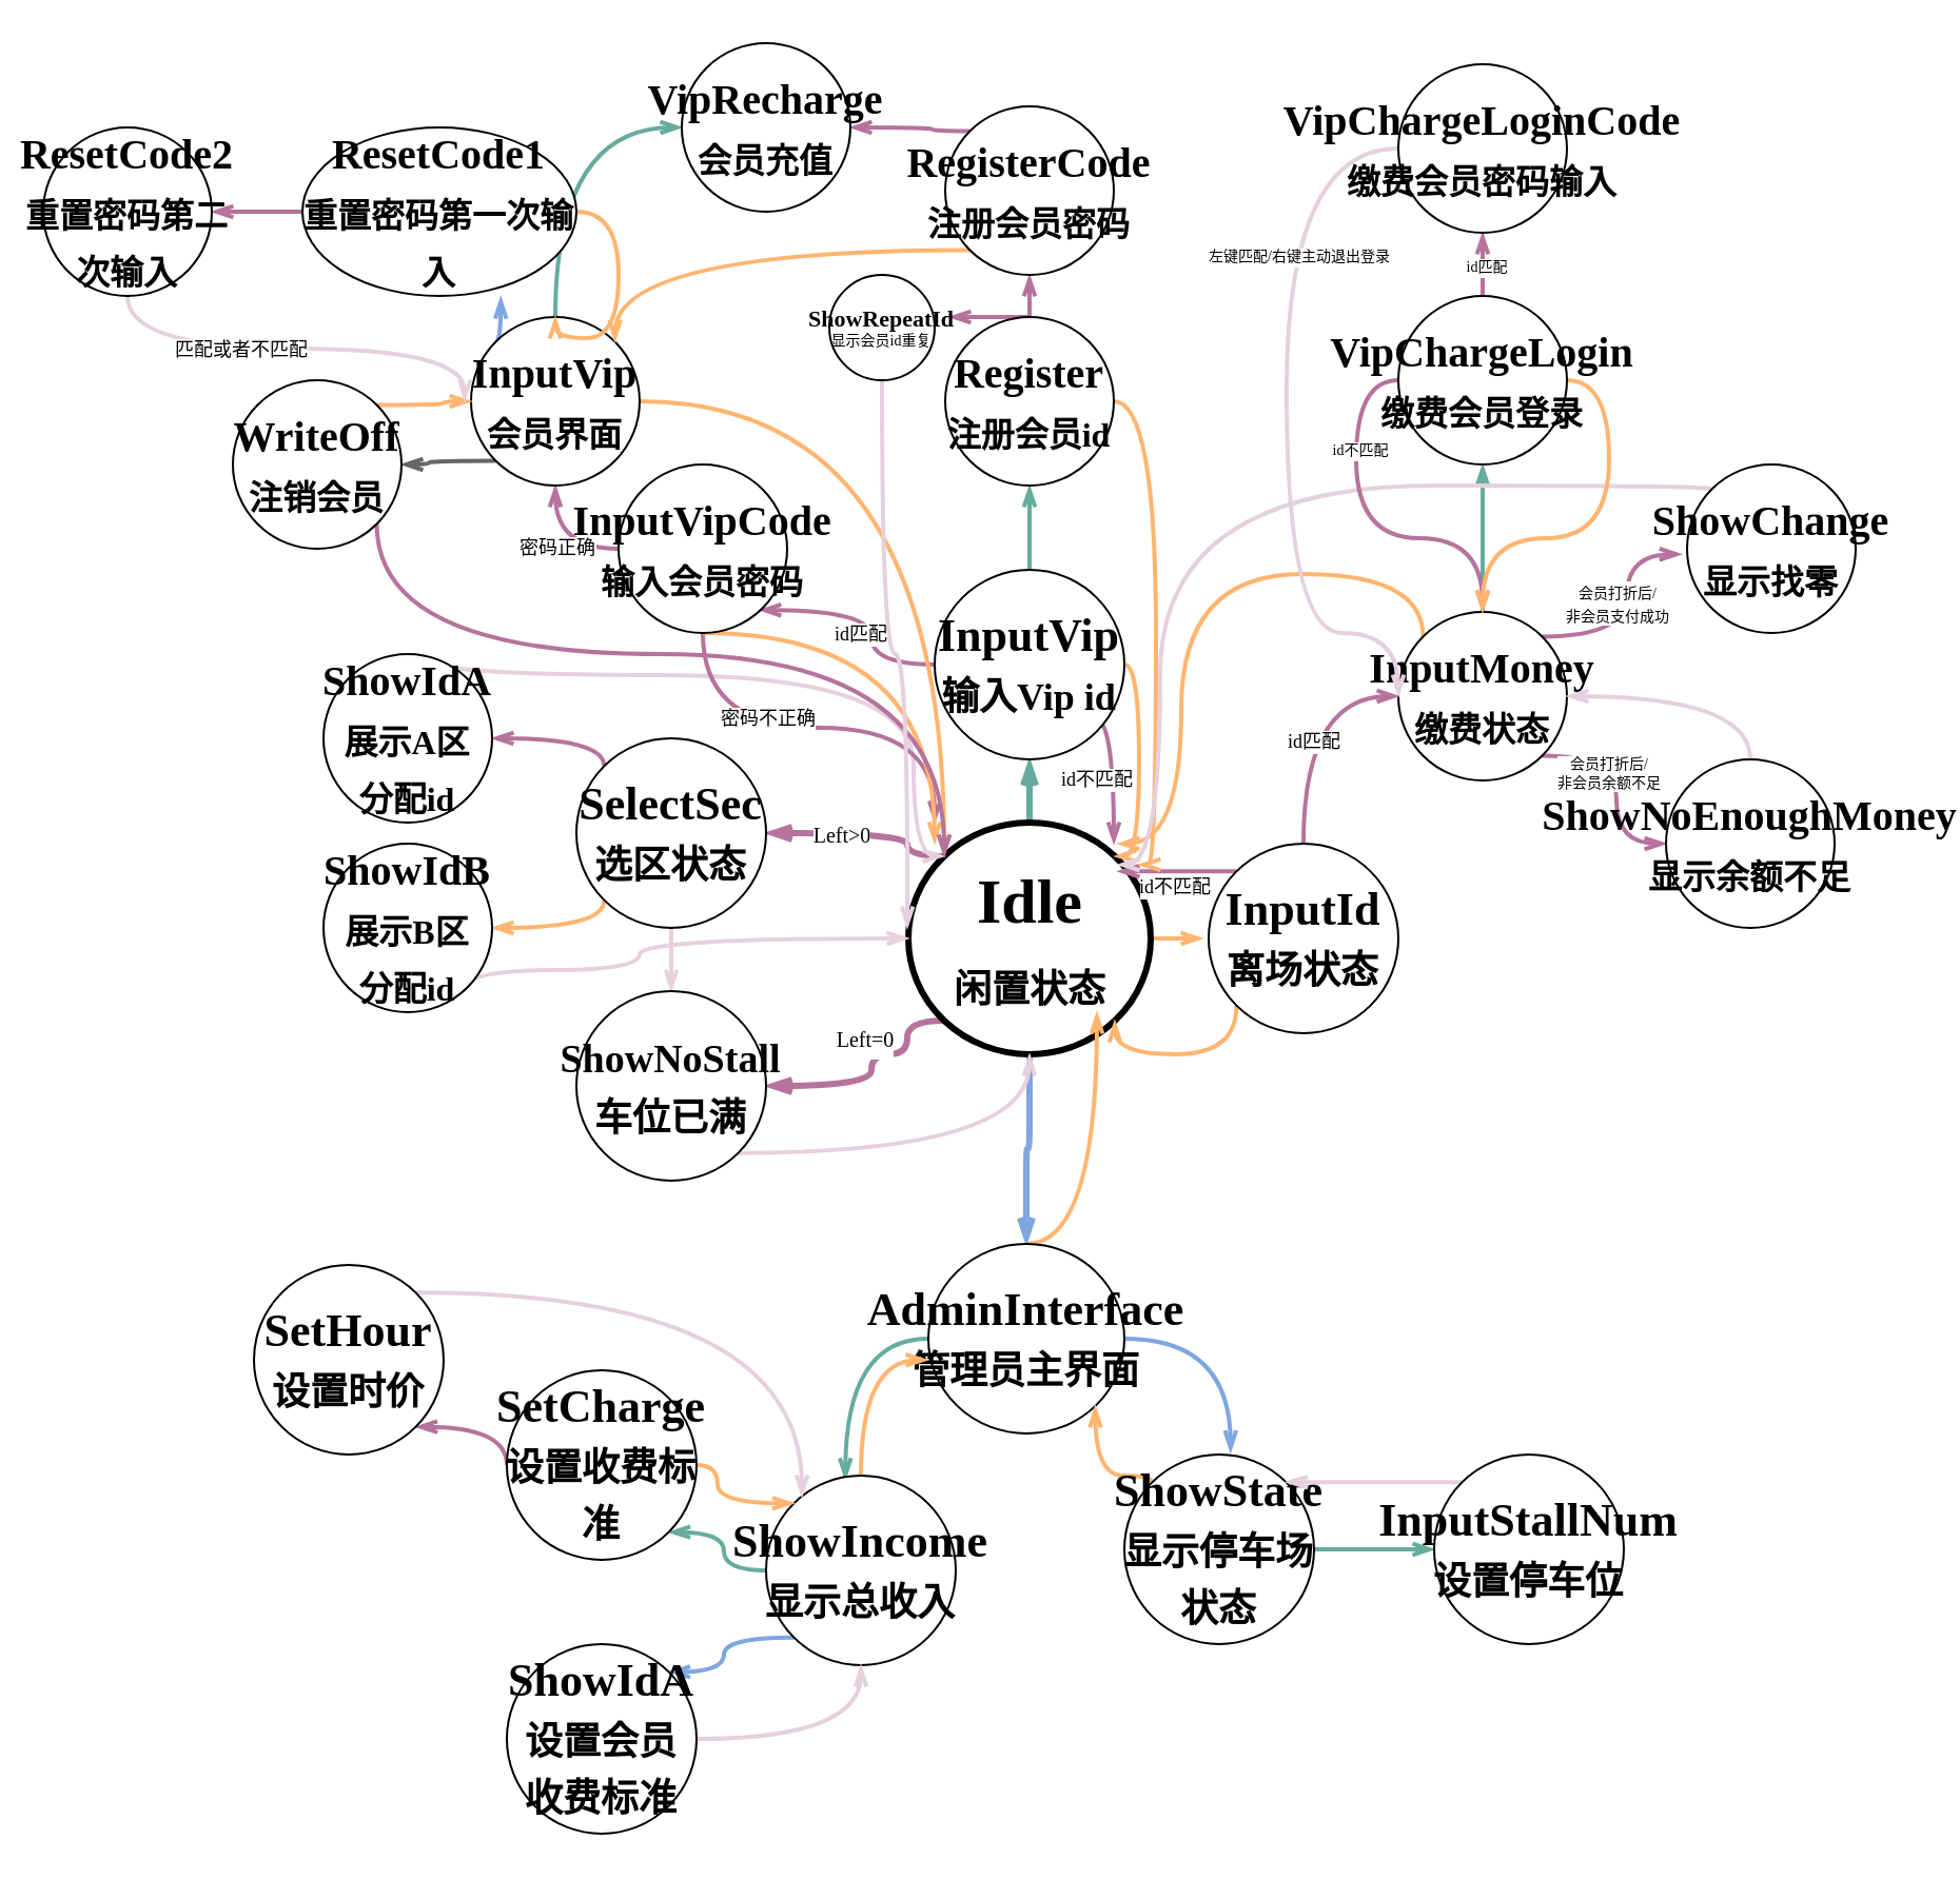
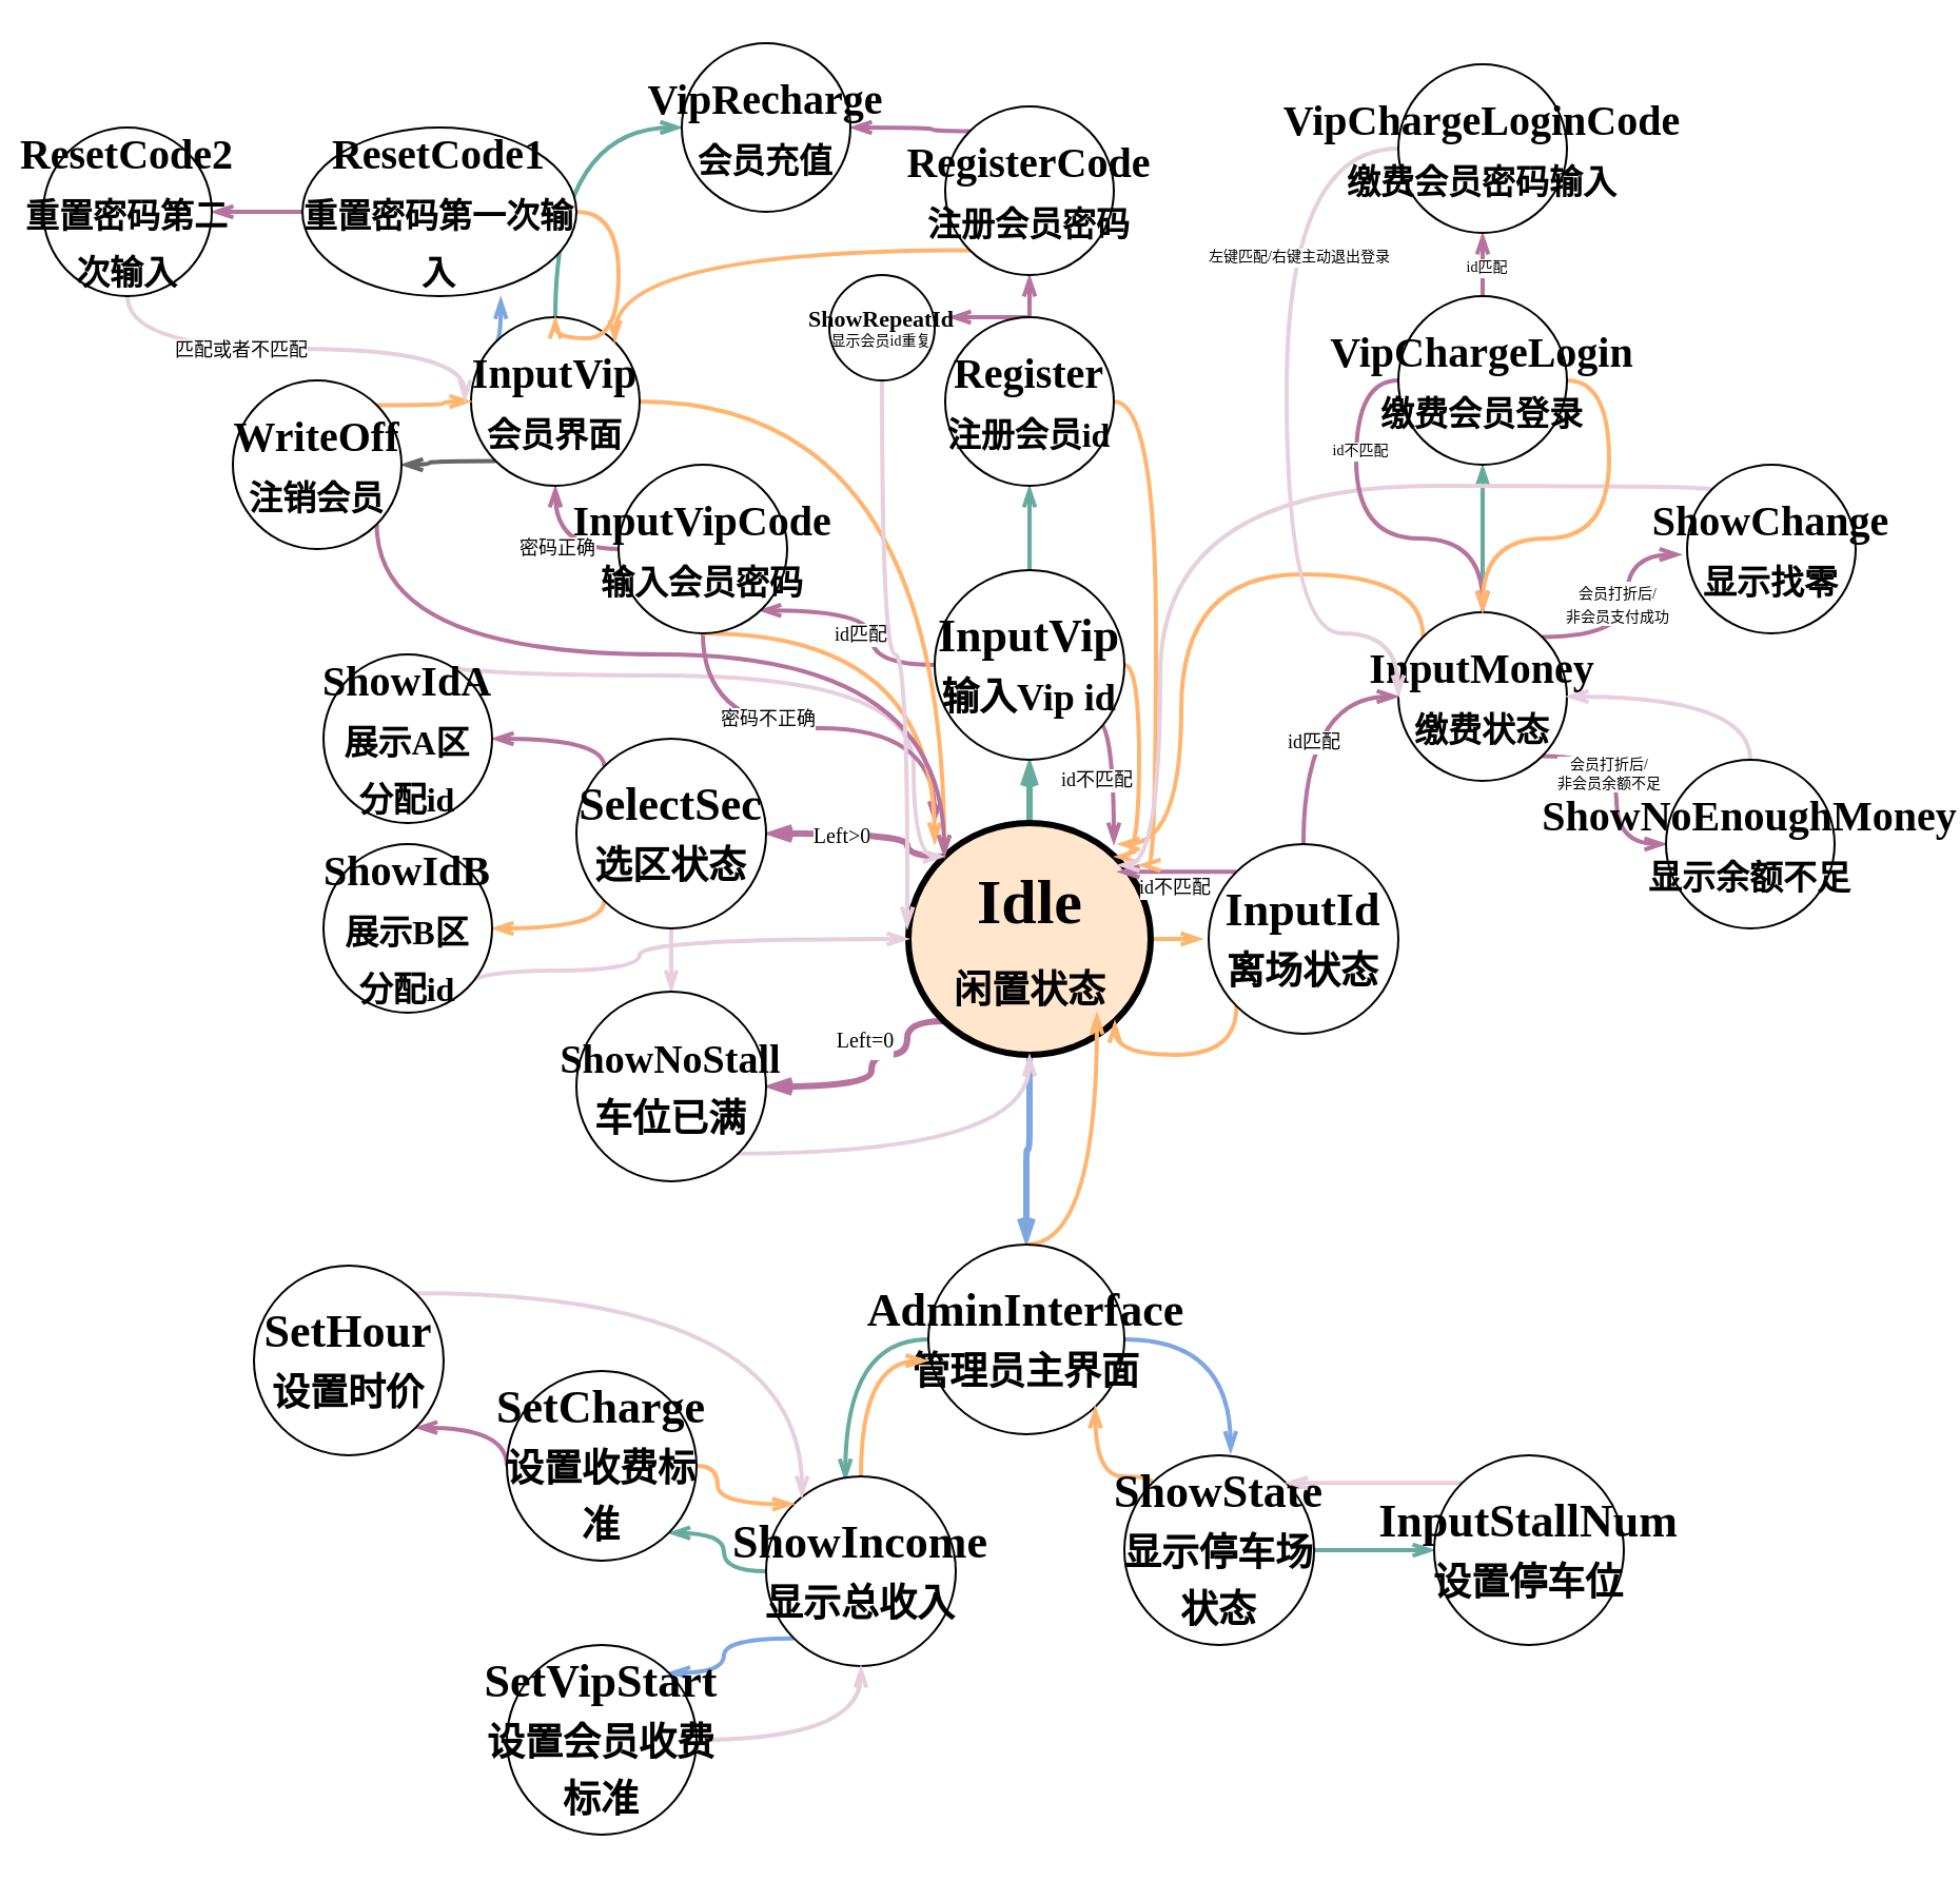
- <mxCell id="9" value="&lt;h3&gt;&lt;b&gt;&lt;font style=&quot;font-size: 30px&quot; face=&quot;Times New Roman&quot;&gt;Idle&lt;/font&gt;&lt;/b&gt;&lt;/h3&gt;&lt;h3&gt;&lt;b style=&quot;font-family: &amp;#34;times new roman&amp;#34;&quot;&gt;&lt;font style=&quot;font-size: 18px&quot;&gt;闲置状态&lt;/font&gt;&lt;/b&gt;&lt;/h3&gt;" style="ellipse;whiteSpace=wrap;html=1;strokeWidth=3;" parent="1" vertex="1"><mxGeometry x="430.5" y="390" width="115" height="110" as="geometry" /></mxCell>
+ <mxCell id="9" value="&lt;h3&gt;&lt;b&gt;&lt;font style=&quot;font-size: 30px&quot; face=&quot;Times New Roman&quot;&gt;Idle&lt;/font&gt;&lt;/b&gt;&lt;/h3&gt;&lt;h3&gt;&lt;b style=&quot;font-family: &amp;#34;times new roman&amp;#34;&quot;&gt;&lt;font style=&quot;font-size: 18px&quot;&gt;闲置状态&lt;/font&gt;&lt;/b&gt;&lt;/h3&gt;" style="ellipse;whiteSpace=wrap;html=1;strokeWidth=3;fillColor=#ffe6cc;" parent="1" vertex="1"><mxGeometry x="430.5" y="390" width="115" height="110" as="geometry" /></mxCell>
- <mxCell id="96" value="&lt;b&gt;&lt;font&gt;&lt;span style=&quot;font-size: 22px&quot;&gt;ShowIdA&lt;/span&gt;&lt;br&gt;&lt;span style=&quot;font-size: 18px&quot;&gt;设置会员收费标准&lt;/span&gt;&lt;br&gt;&lt;/font&gt;&lt;/b&gt;" style="ellipse;whiteSpace=wrap;html=1;fontFamily=Times New Roman;fontSize=23;strokeWidth=1;" parent="1" vertex="1"><mxGeometry x="240" y="780" width="90" height="90" as="geometry" /></mxCell>
+ <mxCell id="96" value="&lt;b&gt;&lt;font&gt;&lt;span style=&quot;font-size: 22px&quot;&gt;SetVipStart&lt;/span&gt;&lt;br&gt;&lt;span style=&quot;font-size: 18px&quot;&gt;设置会员收费标准&lt;/span&gt;&lt;br&gt;&lt;/font&gt;&lt;/b&gt;" style="ellipse;whiteSpace=wrap;html=1;fontFamily=Times New Roman;fontSize=23;strokeWidth=1;" parent="1" vertex="1"><mxGeometry x="240" y="780" width="90" height="90" as="geometry" /></mxCell>
